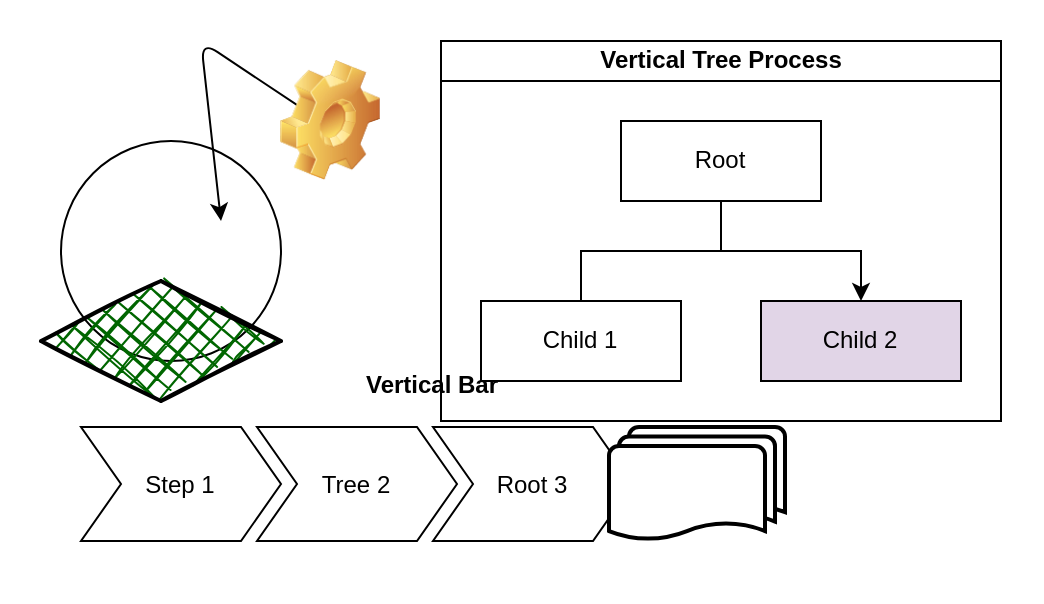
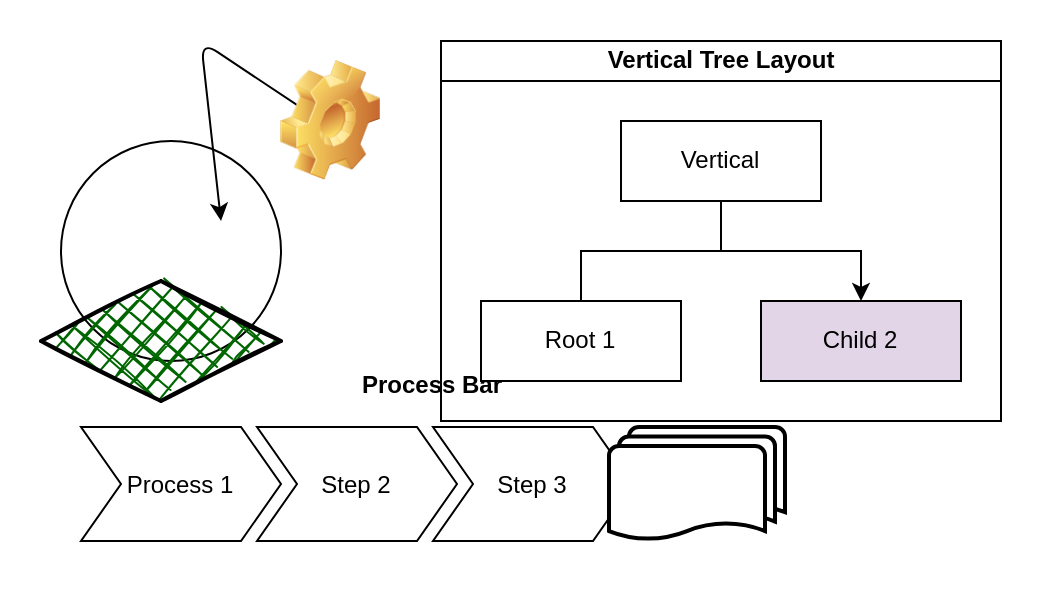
- <mxCell id="6" value="Vertical Tree Process" style="swimlane;html=1;startSize=20;horizontal=1;childLayout=treeLayout;horizontalTree=0;resizable=0;containerType=tree;" vertex="1" parent="1"><mxGeometry x="220" y="20" width="280" height="190" as="geometry" /></mxCell>
+ <mxCell id="6" value="Vertical Tree Layout" style="swimlane;html=1;startSize=20;horizontal=1;childLayout=treeLayout;horizontalTree=0;resizable=0;containerType=tree;" vertex="1" parent="1"><mxGeometry x="220" y="20" width="280" height="190" as="geometry" /></mxCell>
- <mxCell id="7" value="Root" style="whiteSpace=wrap;html=1;" vertex="1" parent="6"><mxGeometry x="90" y="40" width="100" height="40" as="geometry" /></mxCell>
+ <mxCell id="7" value="Vertical" style="whiteSpace=wrap;html=1;" vertex="1" parent="6"><mxGeometry x="90" y="40" width="100" height="40" as="geometry" /></mxCell>
- <mxCell id="8" value="Child 1" style="whiteSpace=wrap;html=1;" vertex="1" parent="6"><mxGeometry x="20" y="130" width="100" height="40" as="geometry" /></mxCell>
+ <mxCell id="8" value="Root 1" style="whiteSpace=wrap;html=1;" vertex="1" parent="6"><mxGeometry x="20" y="130" width="100" height="40" as="geometry" /></mxCell>
- <mxCell id="12" value="Vertical Bar" style="swimlane;childLayout=stackLayout;horizontal=1;fillColor=none;horizontalStack=1;resizeParent=1;resizeParentMax=0;resizeLast=0;collapsible=0;strokeColor=none;stackBorder=10;stackSpacing=-12;resizable=1;align=center;points=[];fontColor=#000000;" vertex="1" parent="1"><mxGeometry x="30" y="180" width="372" height="100" as="geometry" /></mxCell>
+ <mxCell id="12" value="Process Bar" style="swimlane;childLayout=stackLayout;horizontal=1;fillColor=none;horizontalStack=1;resizeParent=1;resizeParentMax=0;resizeLast=0;collapsible=0;strokeColor=none;stackBorder=10;stackSpacing=-12;resizable=1;align=center;points=[];fontColor=#000000;" vertex="1" parent="1"><mxGeometry x="30" y="180" width="372" height="100" as="geometry" /></mxCell>
- <mxCell id="13" value="Step 1" style="shape=step;perimeter=stepPerimeter;fixedSize=1;points=[];" vertex="1" parent="12"><mxGeometry x="10" y="33" width="100" height="57" as="geometry" /></mxCell>
+ <mxCell id="13" value="Process 1" style="shape=step;perimeter=stepPerimeter;fixedSize=1;points=[];" vertex="1" parent="12"><mxGeometry x="10" y="33" width="100" height="57" as="geometry" /></mxCell>
- <mxCell id="14" value="Tree 2" style="shape=step;perimeter=stepPerimeter;fixedSize=1;points=[];" vertex="1" parent="12"><mxGeometry x="98" y="33" width="100" height="57" as="geometry" /></mxCell>
+ <mxCell id="14" value="Step 2" style="shape=step;perimeter=stepPerimeter;fixedSize=1;points=[];" vertex="1" parent="12"><mxGeometry x="98" y="33" width="100" height="57" as="geometry" /></mxCell>
- <mxCell id="15" value="Root 3" style="shape=step;perimeter=stepPerimeter;fixedSize=1;points=[];" vertex="1" parent="12"><mxGeometry x="186" y="33" width="100" height="57" as="geometry" /></mxCell>
+ <mxCell id="15" value="Step 3" style="shape=step;perimeter=stepPerimeter;fixedSize=1;points=[];" vertex="1" parent="12"><mxGeometry x="186" y="33" width="100" height="57" as="geometry" /></mxCell>
